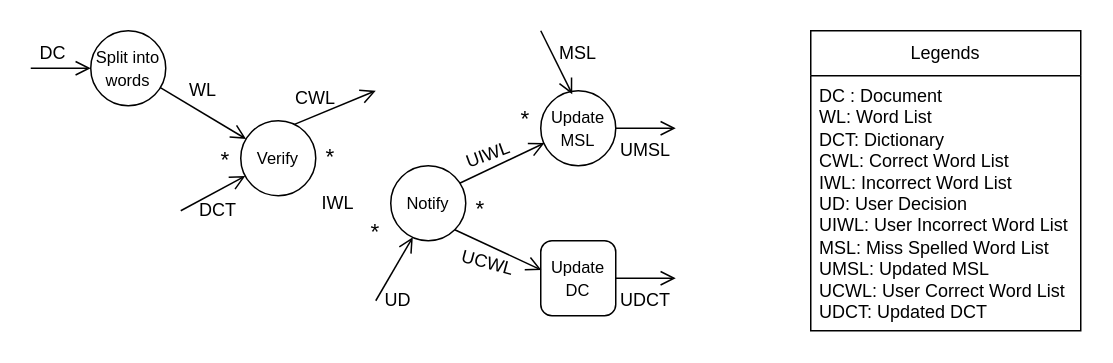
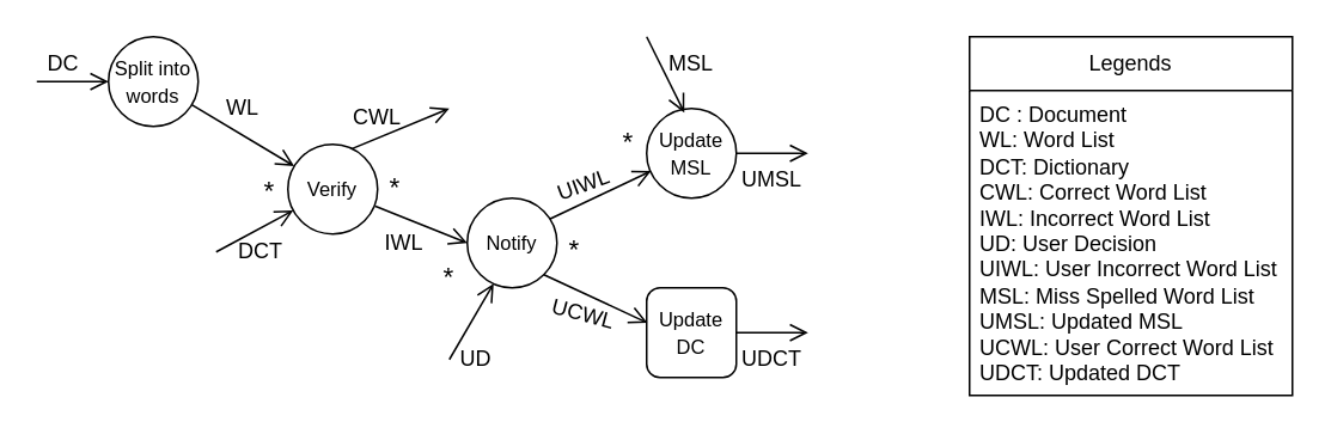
+ <mxCell id="34" value="" style="endArrow=open;endSize=8;html=1;rounded=0;entryX=0;entryY=0.5;entryDx=0;entryDy=0;strokeWidth=1;exitX=0.976;exitY=0.69;exitDx=0;exitDy=0;exitPerimeter=0;" edge="1" parent="1" source="3" target="4"><mxGeometry width="160" relative="1" as="geometry"><mxPoint x="260" y="210" as="sourcePoint" /><mxPoint x="285" y="168" as="targetPoint" /></mxGeometry></mxCell>
